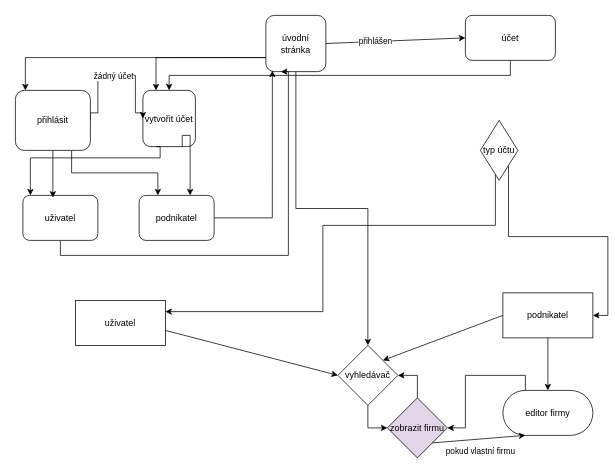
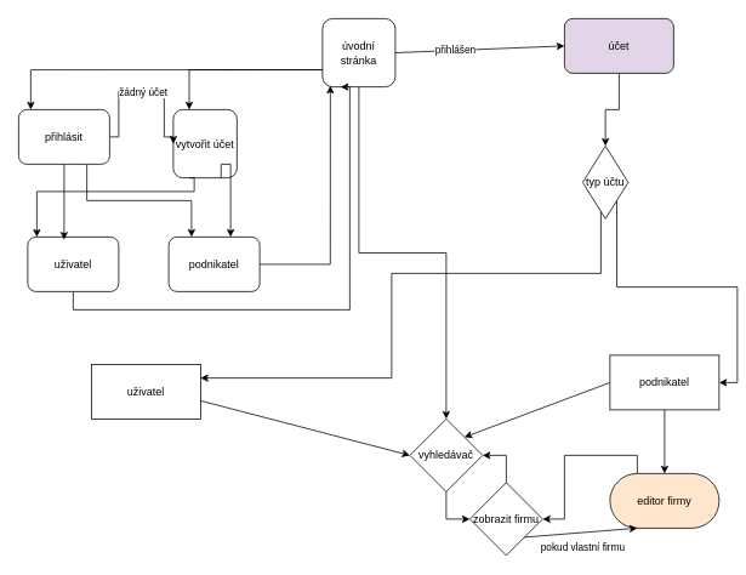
- <mxCell id="23" value="účet" style="rounded=1;whiteSpace=wrap;html=1;" vertex="1" parent="1"><mxGeometry x="620" width="120" height="60" as="geometry" y="20" /></mxCell>
+ <mxCell id="23" value="účet" style="rounded=1;whiteSpace=wrap;html=1;fillColor=#e1d5e7;" vertex="1" parent="1"><mxGeometry x="620" width="120" height="60" as="geometry" y="20" /></mxCell>
- <mxCell id="22" style="edgeStyle=orthogonalEdgeStyle;rounded=0;orthogonalLoop=1;jettySize=auto;html=1;exitX=0.5;exitY=1;exitDx=0;exitDy=0;" edge="1" parent="1" source="23" target="5"><mxGeometry relative="1" as="geometry" /></mxCell>
+ <mxCell id="22" style="edgeStyle=orthogonalEdgeStyle;rounded=0;orthogonalLoop=1;jettySize=auto;html=1;exitX=0.5;exitY=1;exitDx=0;exitDy=0;entryX=0.5;entryY=0;entryDx=0;entryDy=0;" edge="1" parent="1" source="23" target="28"><mxGeometry relative="1" as="geometry" /></mxCell>
- <mxCell id="9" value="přihlásit" style="rounded=1;whiteSpace=wrap;html=1;" vertex="1" parent="1"><mxGeometry x="20" y="120" width="100" height="80" as="geometry" /></mxCell>
+ <mxCell id="9" value="přihlásit" style="rounded=1;whiteSpace=wrap;html=1;" vertex="1" parent="1"><mxGeometry x="20" y="120" width="100" height="60" as="geometry" /></mxCell>
- <mxCell id="35" value="editor firmy" style="rounded=1;whiteSpace=wrap;html=1;arcSize=50;" vertex="1" parent="1"><mxGeometry x="670" y="520" width="120" height="60" as="geometry" /></mxCell>
+ <mxCell id="35" value="editor firmy" style="rounded=1;whiteSpace=wrap;html=1;arcSize=50;fillColor=#ffe6cc;" vertex="1" parent="1"><mxGeometry x="670" y="520" width="120" height="60" as="geometry" /></mxCell>
- <mxCell id="19" value="zobrazit firmu" style="rhombus;whiteSpace=wrap;html=1;fillColor=#e1d5e7;" vertex="1" parent="1"><mxGeometry x="516" y="530" width="80" height="80" as="geometry" /></mxCell>
+ <mxCell id="19" value="zobrazit firmu" style="rhombus;whiteSpace=wrap;html=1;" vertex="1" parent="1"><mxGeometry x="516" y="530" width="80" height="80" as="geometry" /></mxCell>
